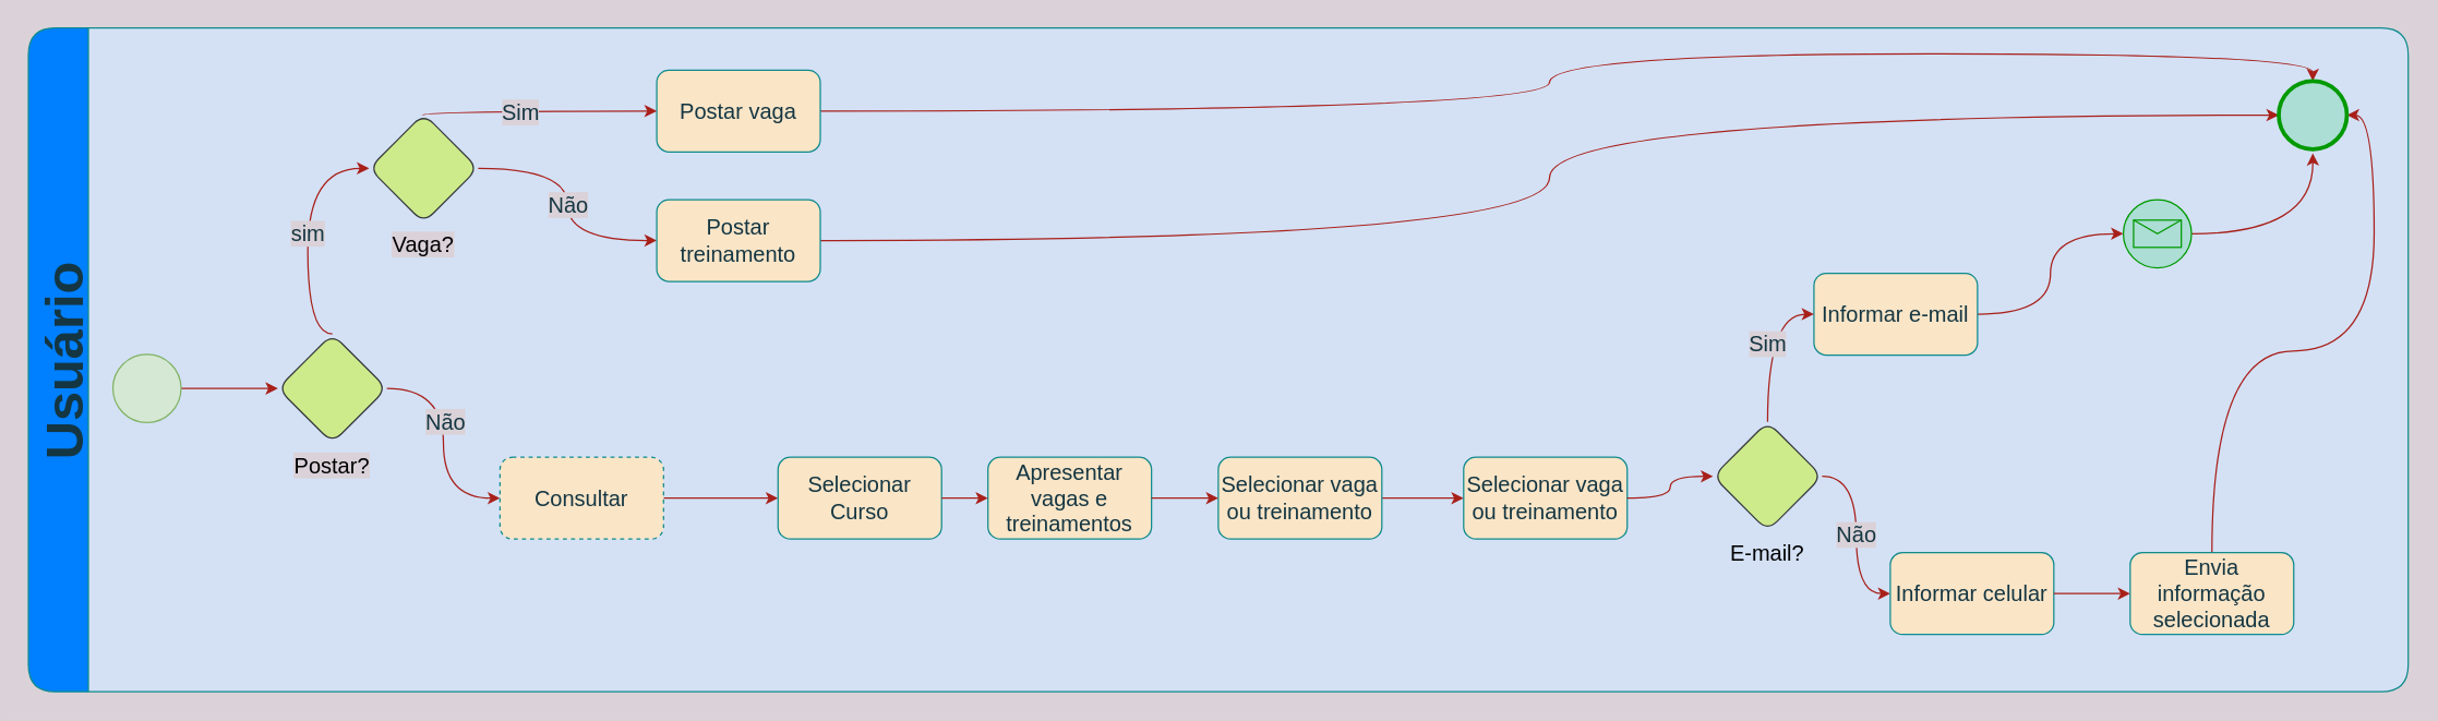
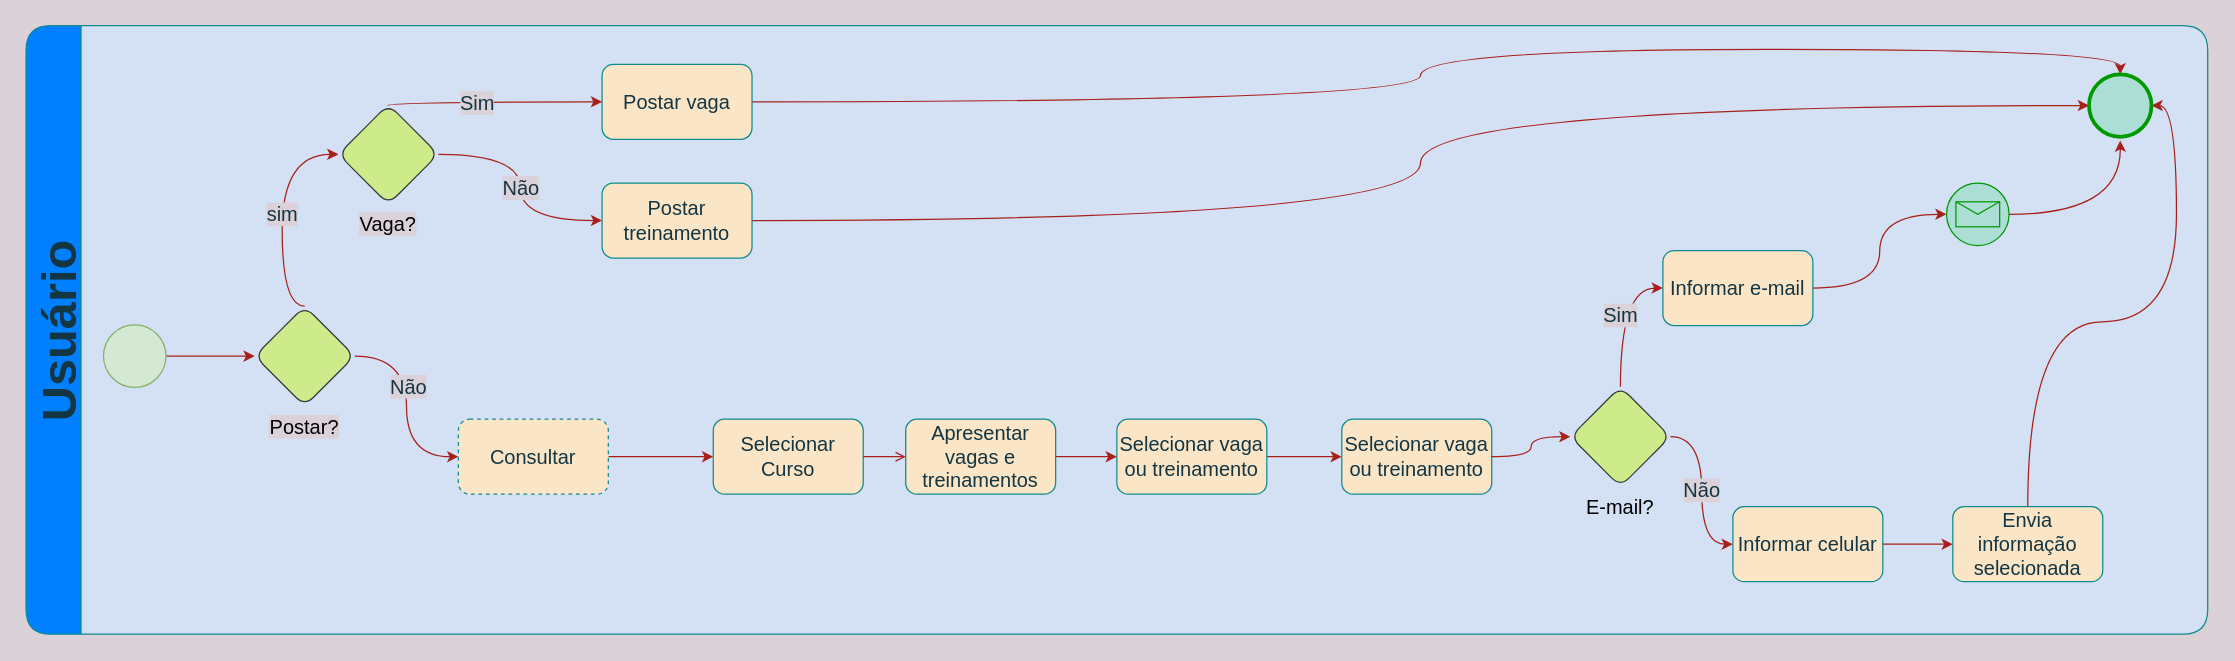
- <mxCell id="21" value="" style="edgeStyle=orthogonalEdgeStyle;rounded=1;orthogonalLoop=1;jettySize=auto;html=1;fontSize=16;fontColor=#143642;labelBackgroundColor=#DAD2D8;strokeColor=#A8201A;curved=1;" edge="1" parent="2" source="19" target="20"><mxGeometry relative="1" as="geometry" /></mxCell>
+ <mxCell id="21" value="" style="edgeStyle=orthogonalEdgeStyle;rounded=1;orthogonalLoop=1;jettySize=auto;html=1;fontSize=16;fontColor=#143642;labelBackgroundColor=#DAD2D8;strokeColor=#A8201A;curved=1;endArrow=open;" edge="1" parent="2" source="19" target="20"><mxGeometry relative="1" as="geometry" /></mxCell>
